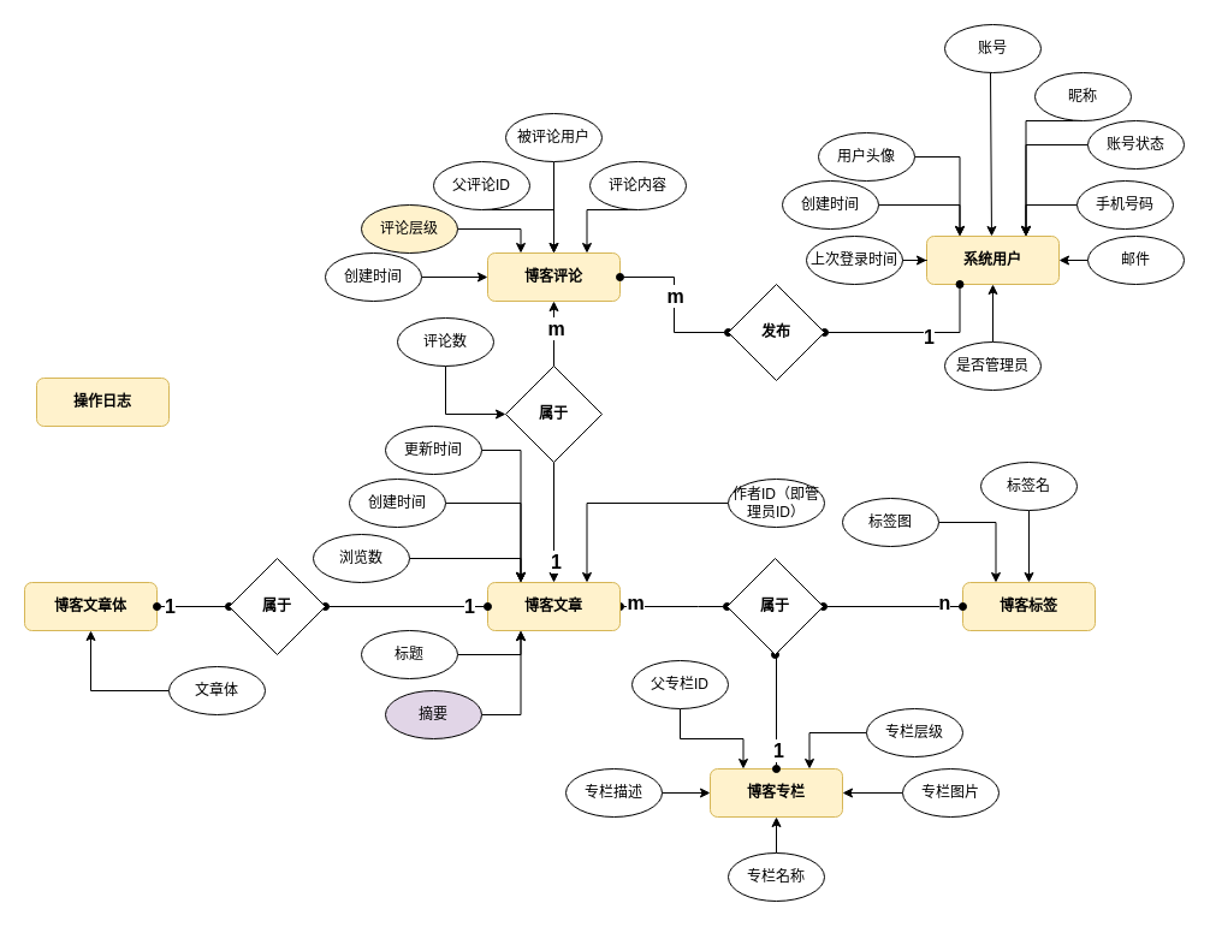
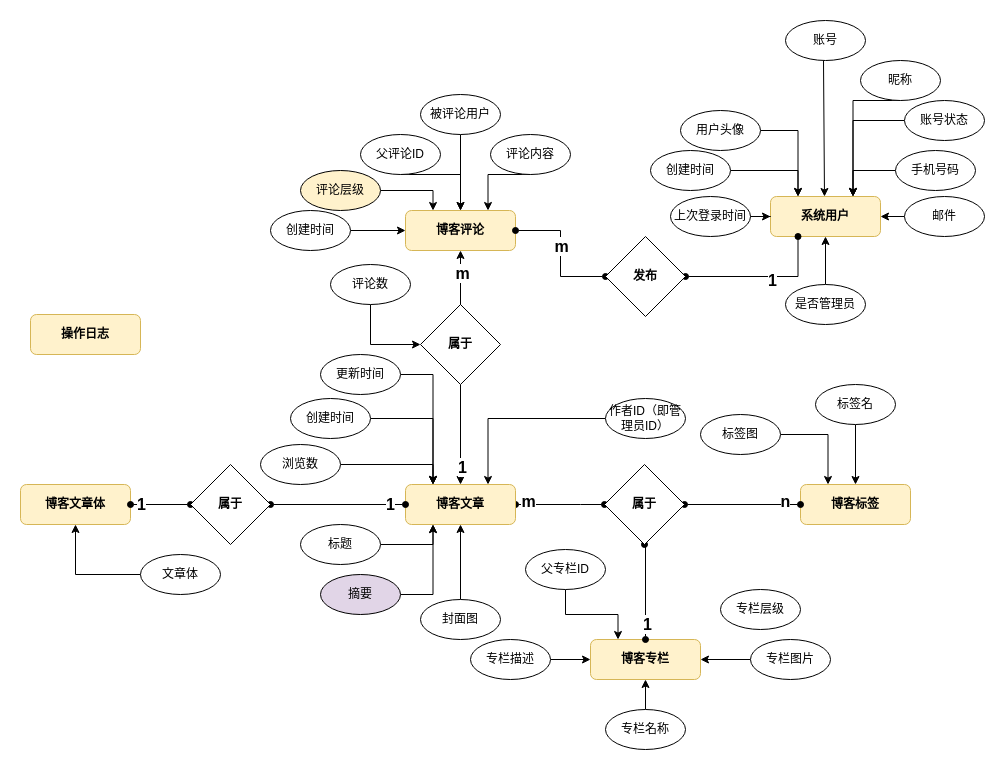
+ <mxCell id="15" style="edgeStyle=orthogonalEdgeStyle;rounded=0;orthogonalLoop=1;jettySize=auto;html=1;entryX=0.5;entryY=1;entryDx=0;entryDy=0;" edge="1" parent="1" source="16" target="4"><mxGeometry relative="1" as="geometry" /></mxCell>
- <mxCell id="61" style="edgeStyle=orthogonalEdgeStyle;rounded=0;orthogonalLoop=1;jettySize=auto;html=1;entryX=0.75;entryY=0;entryDx=0;entryDy=0;" edge="1" parent="1" source="62" target="9"><mxGeometry relative="1" as="geometry" /></mxCell>
+ <mxCell id="16" value="封面图" style="ellipse;whiteSpace=wrap;html=1;" vertex="1" parent="1"><mxGeometry x="420" y="599" width="80" height="40" as="geometry" /></mxCell>
